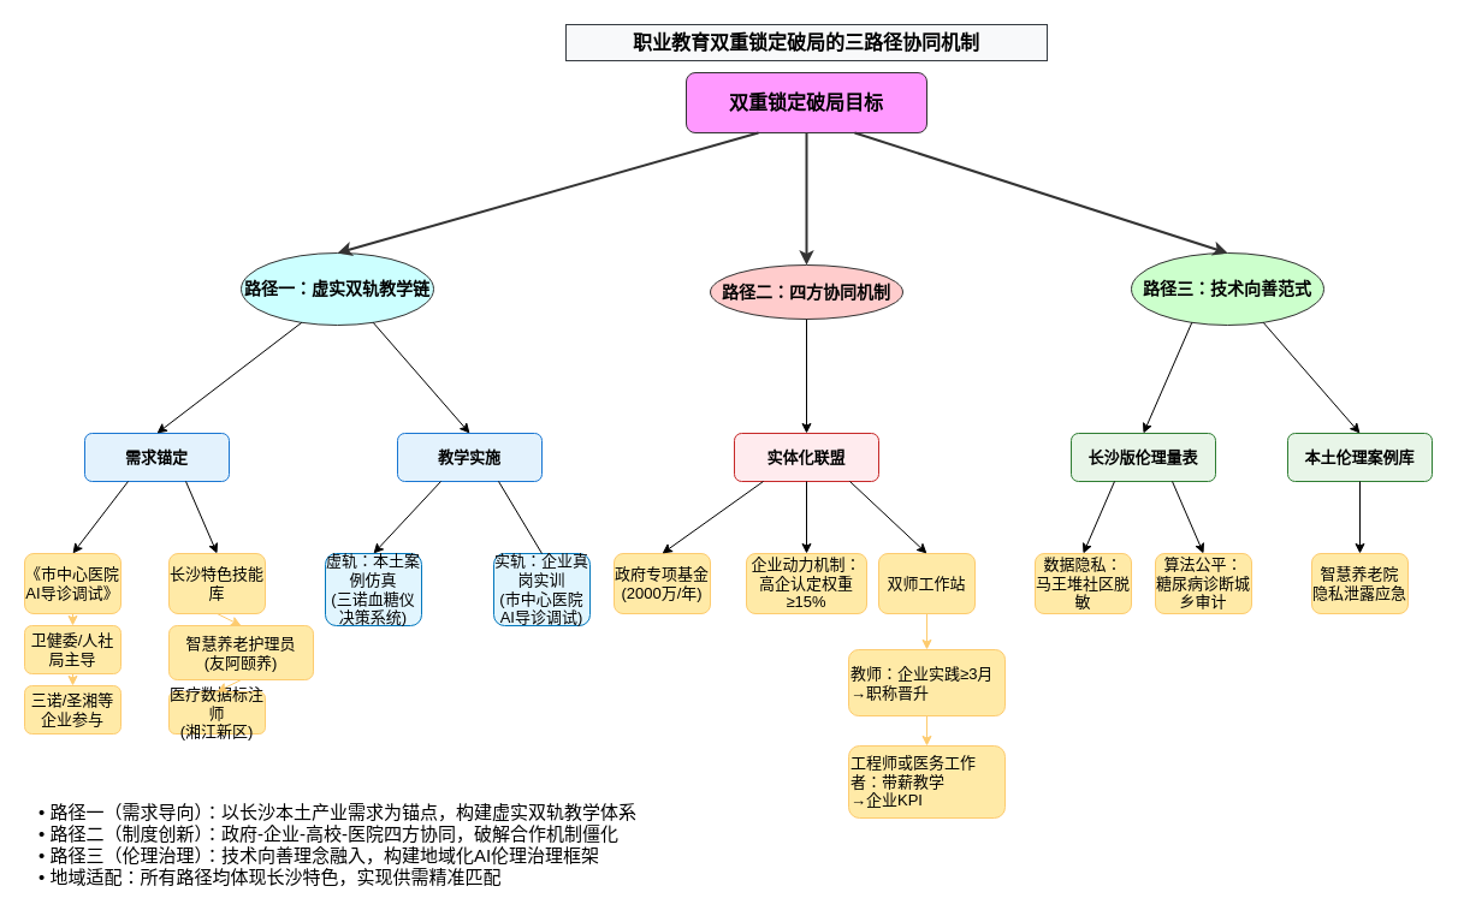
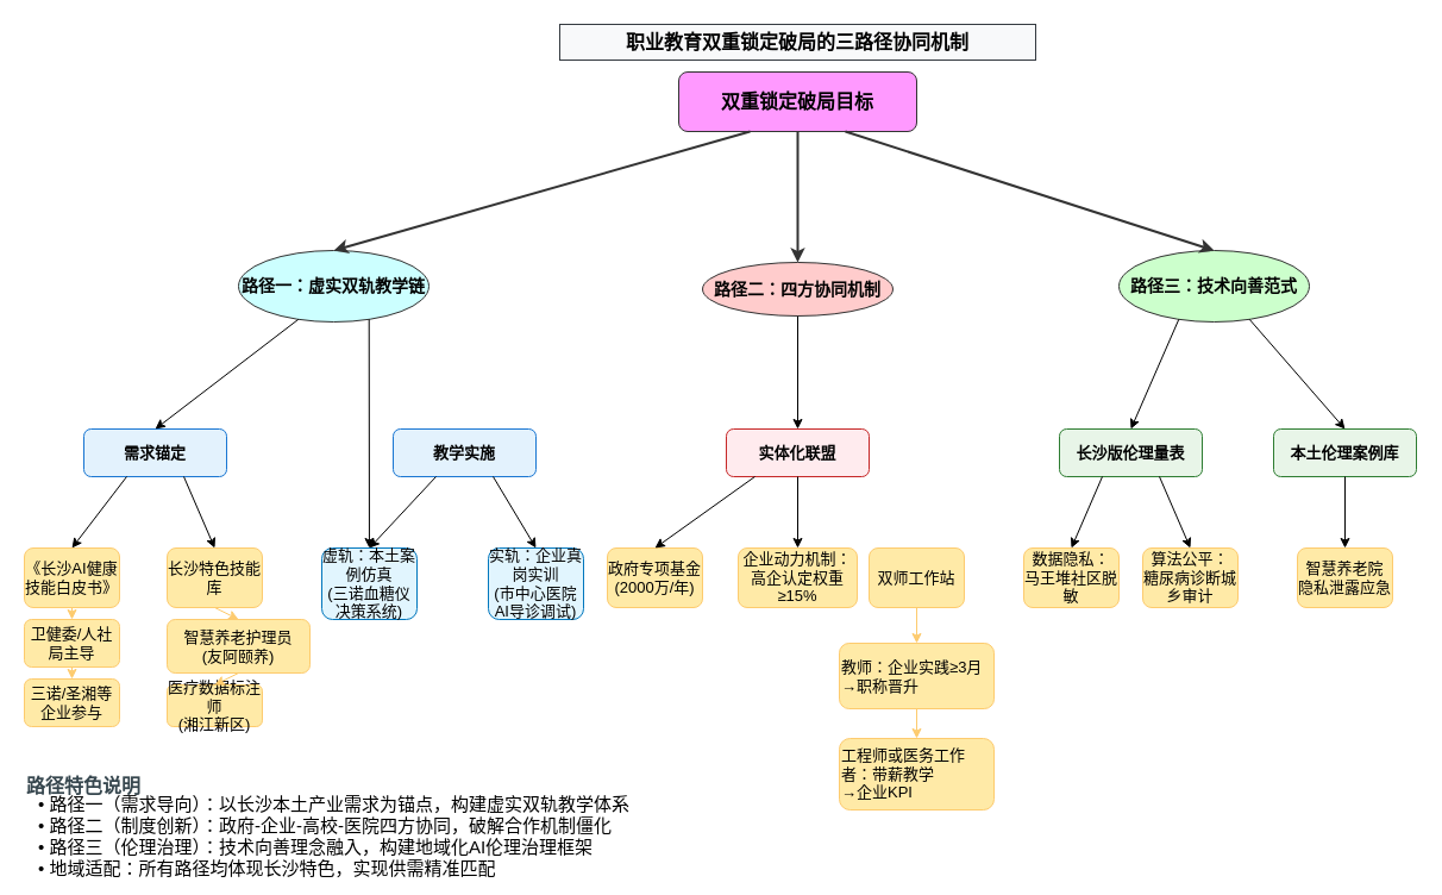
- <mxCell id="31" value="" style="endArrow=classic;html=1;rounded=0;exitX=0.7;exitY=1;exitDx=0;exitDy=0;entryX=0.5;entryY=0;entryDx=0;entryDy=0;" parent="1" source="3" target="7" edge="1"><mxGeometry relative="1" as="geometry" /></mxCell>
+ <mxCell id="31" value="" style="endArrow=classic;html=1;rounded=0;exitX=0.7;exitY=1;exitDx=0;exitDy=0;" parent="1" source="3" target="14" edge="1"><mxGeometry relative="1" as="geometry" /></mxCell>
- <mxCell id="37" value="" style="endArrow=classic;html=1;rounded=0;exitX=0.8;exitY=1;exitDx=0;exitDy=0;entryX=0.5;entryY=0;entryDx=0;entryDy=0;" parent="1" source="16" target="19" edge="1"><mxGeometry relative="1" as="geometry" /></mxCell>
- <mxCell id="50" value="" style="endArrow=none;html=1;rounded=0;exitX=0.7;exitY=1;exitDx=0;exitDy=0;entryX=0.5;entryY=0;entryDx=0;entryDy=0;" parent="1" source="7" target="15" edge="1"><mxGeometry relative="1" as="geometry" /></mxCell>
+ <mxCell id="50" value="" style="endArrow=classic;html=1;rounded=0;exitX=0.7;exitY=1;exitDx=0;exitDy=0;entryX=0.5;entryY=0;entryDx=0;entryDy=0;" parent="1" source="7" target="15" edge="1"><mxGeometry relative="1" as="geometry" /></mxCell>
- <mxCell id="8" value="《市中心医院AI导诊调试》" style="rounded=1;whiteSpace=wrap;html=1;fontSize=13;fillColor=#ffeaa7;strokeColor=#fdcb6e;" parent="1" vertex="1"><mxGeometry x="20" y="460" width="80" height="50" as="geometry" /></mxCell>
+ <mxCell id="8" value="《长沙AI健康技能白皮书》" style="rounded=1;whiteSpace=wrap;html=1;fontSize=13;fillColor=#ffeaa7;strokeColor=#fdcb6e;" parent="1" vertex="1"><mxGeometry x="20" y="460" width="80" height="50" as="geometry" /></mxCell>
+ <mxCell id="52" value="路径特色说明" style="text;html=1;strokeColor=none;fillColor=none;align=left;verticalAlign=middle;whiteSpace=wrap;rounded=0;fontSize=16;fontStyle=1;fontColor=#37474f;" parent="1" vertex="1"><mxGeometry x="20" y="650" width="120" height="20" as="geometry" /></mxCell>
